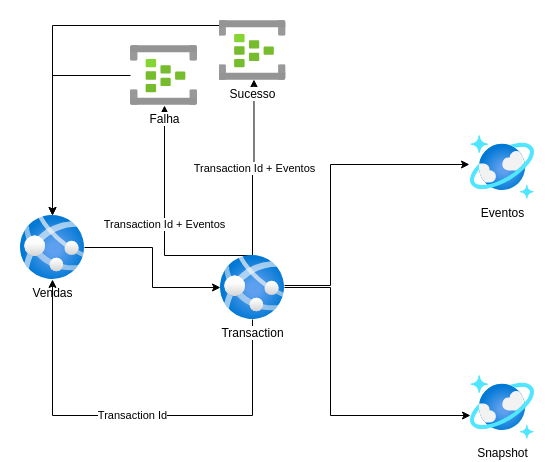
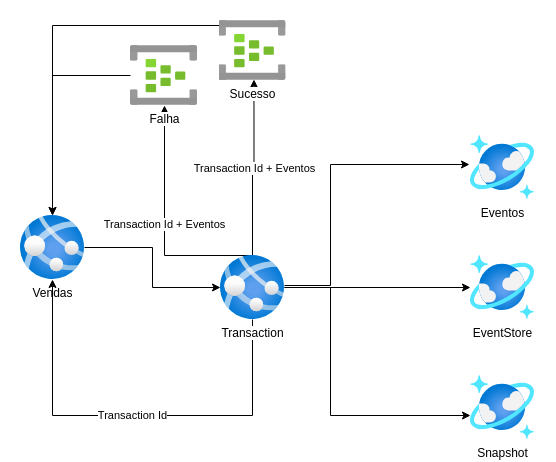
+ <mxCell id="4" style="edgeStyle=orthogonalEdgeStyle;rounded=0;orthogonalLoop=1;jettySize=auto;html=1;" edge="1" parent="1" source="10" target="11"><mxGeometry relative="1" as="geometry" /></mxCell>
+ <mxCell id="11" value="EventStore" style="aspect=fixed;html=1;points=[];align=center;image;fontSize=12;image=img/lib/azure2/databases/Azure_Cosmos_DB.svg;" vertex="1" parent="1"><mxGeometry x="470" y="255" width="64" height="64" as="geometry" /></mxCell>
